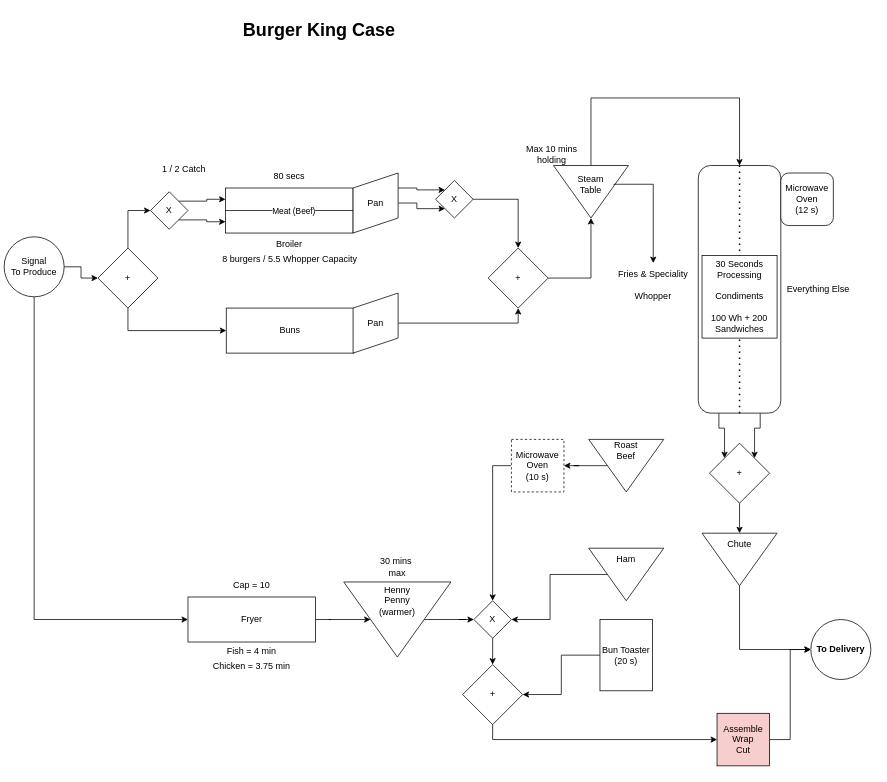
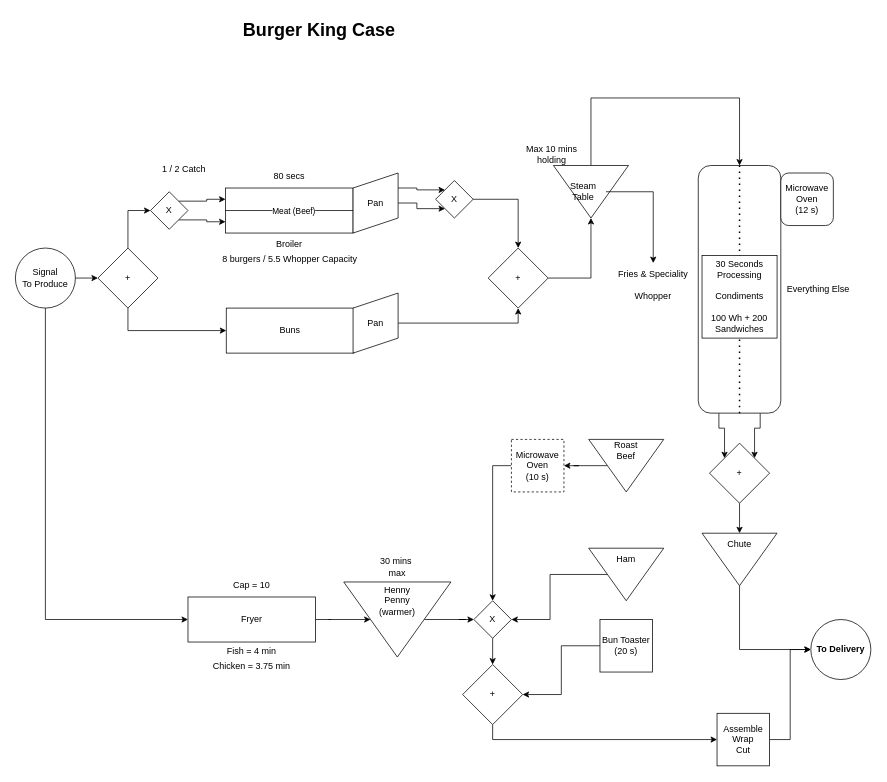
- <mxCell id="41" value="Steam Table" style="text;html=1;strokeColor=none;fillColor=none;align=center;verticalAlign=middle;whiteSpace=wrap;rounded=0;" vertex="1" parent="1"><mxGeometry x="757" y="230" width="60" height="30" as="geometry" /></mxCell>
+ <mxCell id="41" value="Steam Table" style="text;html=1;strokeColor=none;fillColor=none;align=center;verticalAlign=middle;whiteSpace=wrap;rounded=0;" vertex="1" parent="1"><mxGeometry x="747" y="240" width="60" height="30" as="geometry" /></mxCell>
- <mxCell id="5" value="Signal&lt;br&gt;To Produce" style="ellipse;whiteSpace=wrap;html=1;aspect=fixed;" vertex="1" parent="1"><mxGeometry x="5" y="315" width="80" height="80" as="geometry" /></mxCell>
+ <mxCell id="5" value="Signal&lt;br&gt;To Produce" style="ellipse;whiteSpace=wrap;html=1;aspect=fixed;" vertex="1" parent="1"><mxGeometry x="20" y="330" width="80" height="80" as="geometry" /></mxCell>
- <mxCell id="71" value="Bun Toaster (20 s)" style="whiteSpace=wrap;html=1;aspect=fixed;" vertex="1" parent="1"><mxGeometry x="799" y="825" width="70" height="95" as="geometry" /></mxCell>
+ <mxCell id="71" value="Bun Toaster (20 s)" style="whiteSpace=wrap;html=1;aspect=fixed;" vertex="1" parent="1"><mxGeometry x="799" y="825" width="70" height="70" as="geometry" /></mxCell>
- <mxCell id="73" value="Assemble&lt;br&gt;Wrap &lt;br&gt;Cut" style="whiteSpace=wrap;html=1;aspect=fixed;fillColor=#f8cecc;" vertex="1" parent="1"><mxGeometry x="955" y="950" width="70" height="70" as="geometry" /></mxCell>
+ <mxCell id="73" value="Assemble&lt;br&gt;Wrap &lt;br&gt;Cut" style="whiteSpace=wrap;html=1;aspect=fixed;" vertex="1" parent="1"><mxGeometry x="955" y="950" width="70" height="70" as="geometry" /></mxCell>
